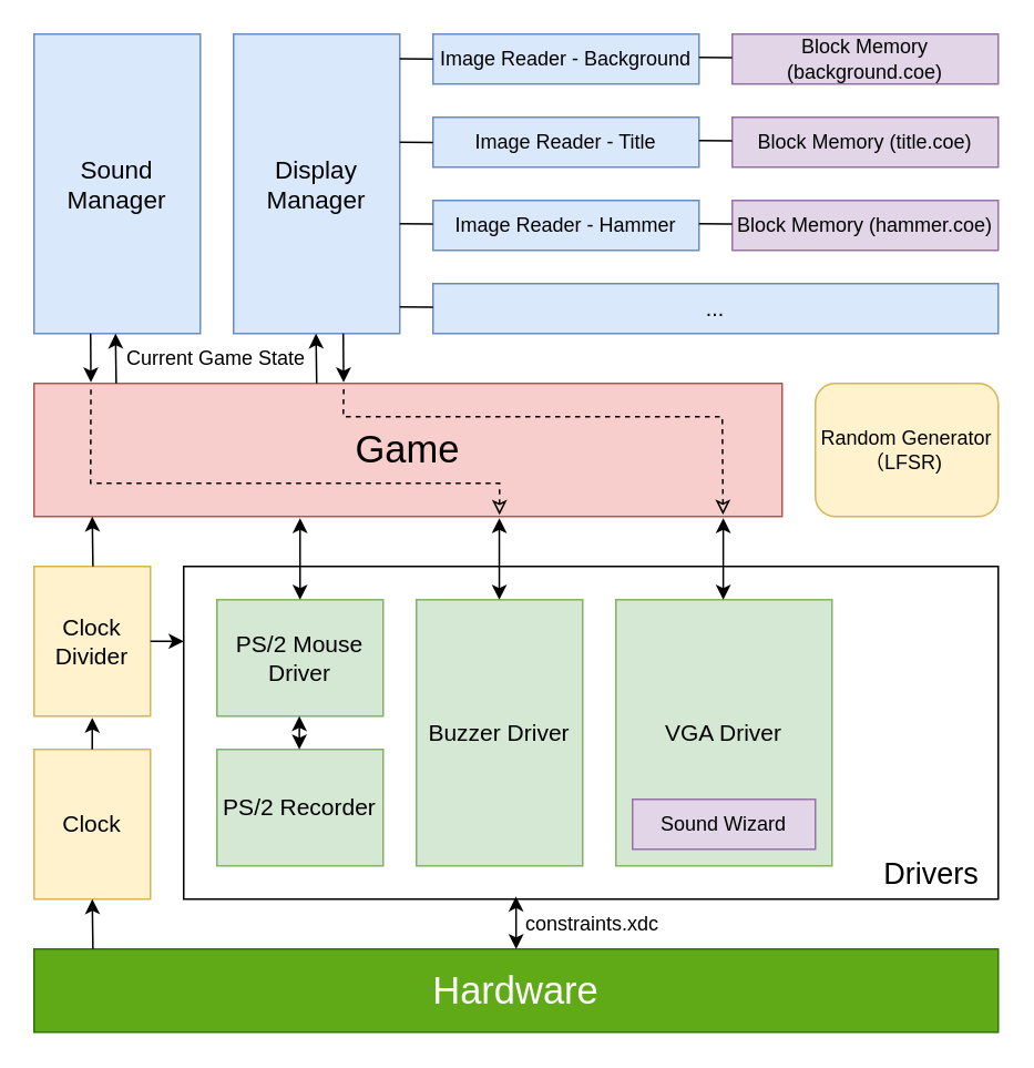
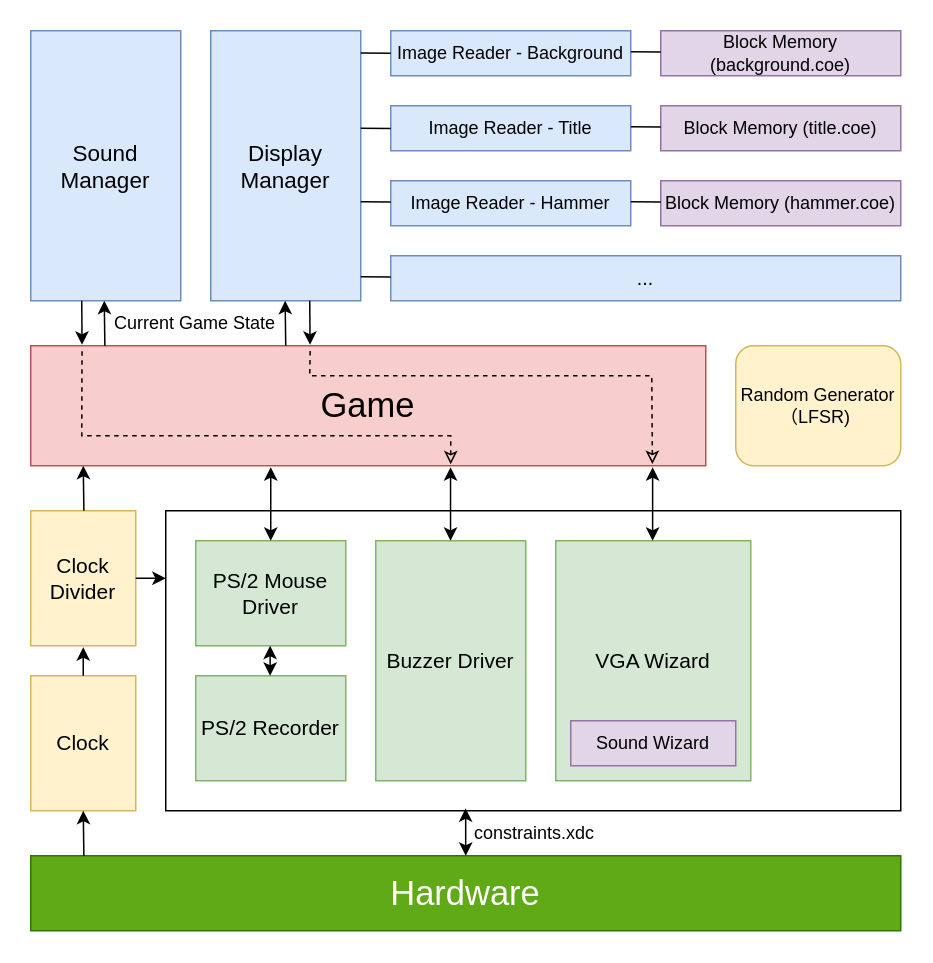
- <mxCell id="32" value="VGA Driver" style="rounded=0;whiteSpace=wrap;html=1;fillColor=#d5e8d4;strokeColor=#82b366;fontSize=14;" parent="1" vertex="1"><mxGeometry x="370" y="360" width="130" height="160" as="geometry" /></mxCell>
+ <mxCell id="32" value="VGA Wizard" style="rounded=0;whiteSpace=wrap;html=1;fillColor=#d5e8d4;strokeColor=#82b366;fontSize=14;" parent="1" vertex="1"><mxGeometry x="370" y="360" width="130" height="160" as="geometry" /></mxCell>
- <mxCell id="23" value="Drivers" style="text;strokeColor=none;fillColor=none;align=center;verticalAlign=middle;spacingLeft=4;spacingRight=4;overflow=hidden;points=[[0,0.5],[1,0.5]];portConstraint=eastwest;rotatable=0;whiteSpace=wrap;html=1;fontSize=18;" parent="1" vertex="1"><mxGeometry x="520" y="510" width="80" height="30" as="geometry" /></mxCell>
